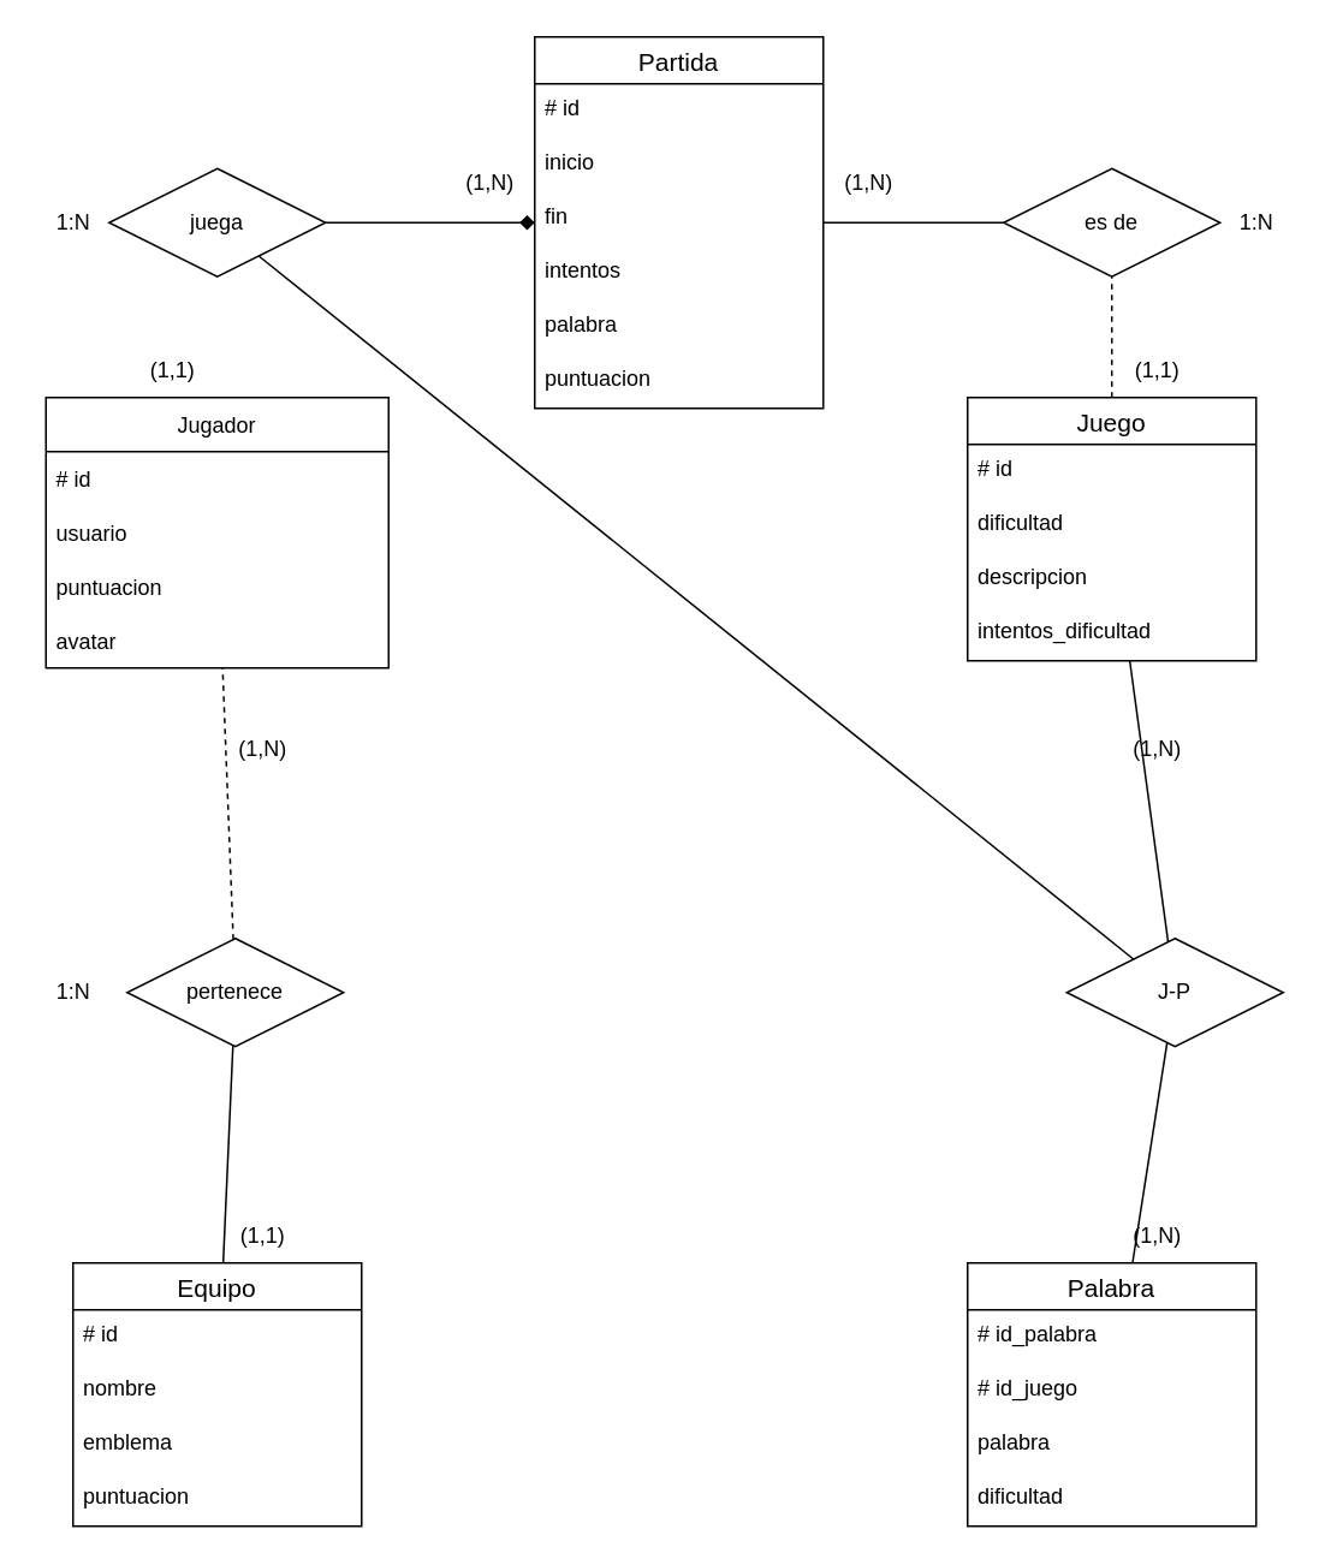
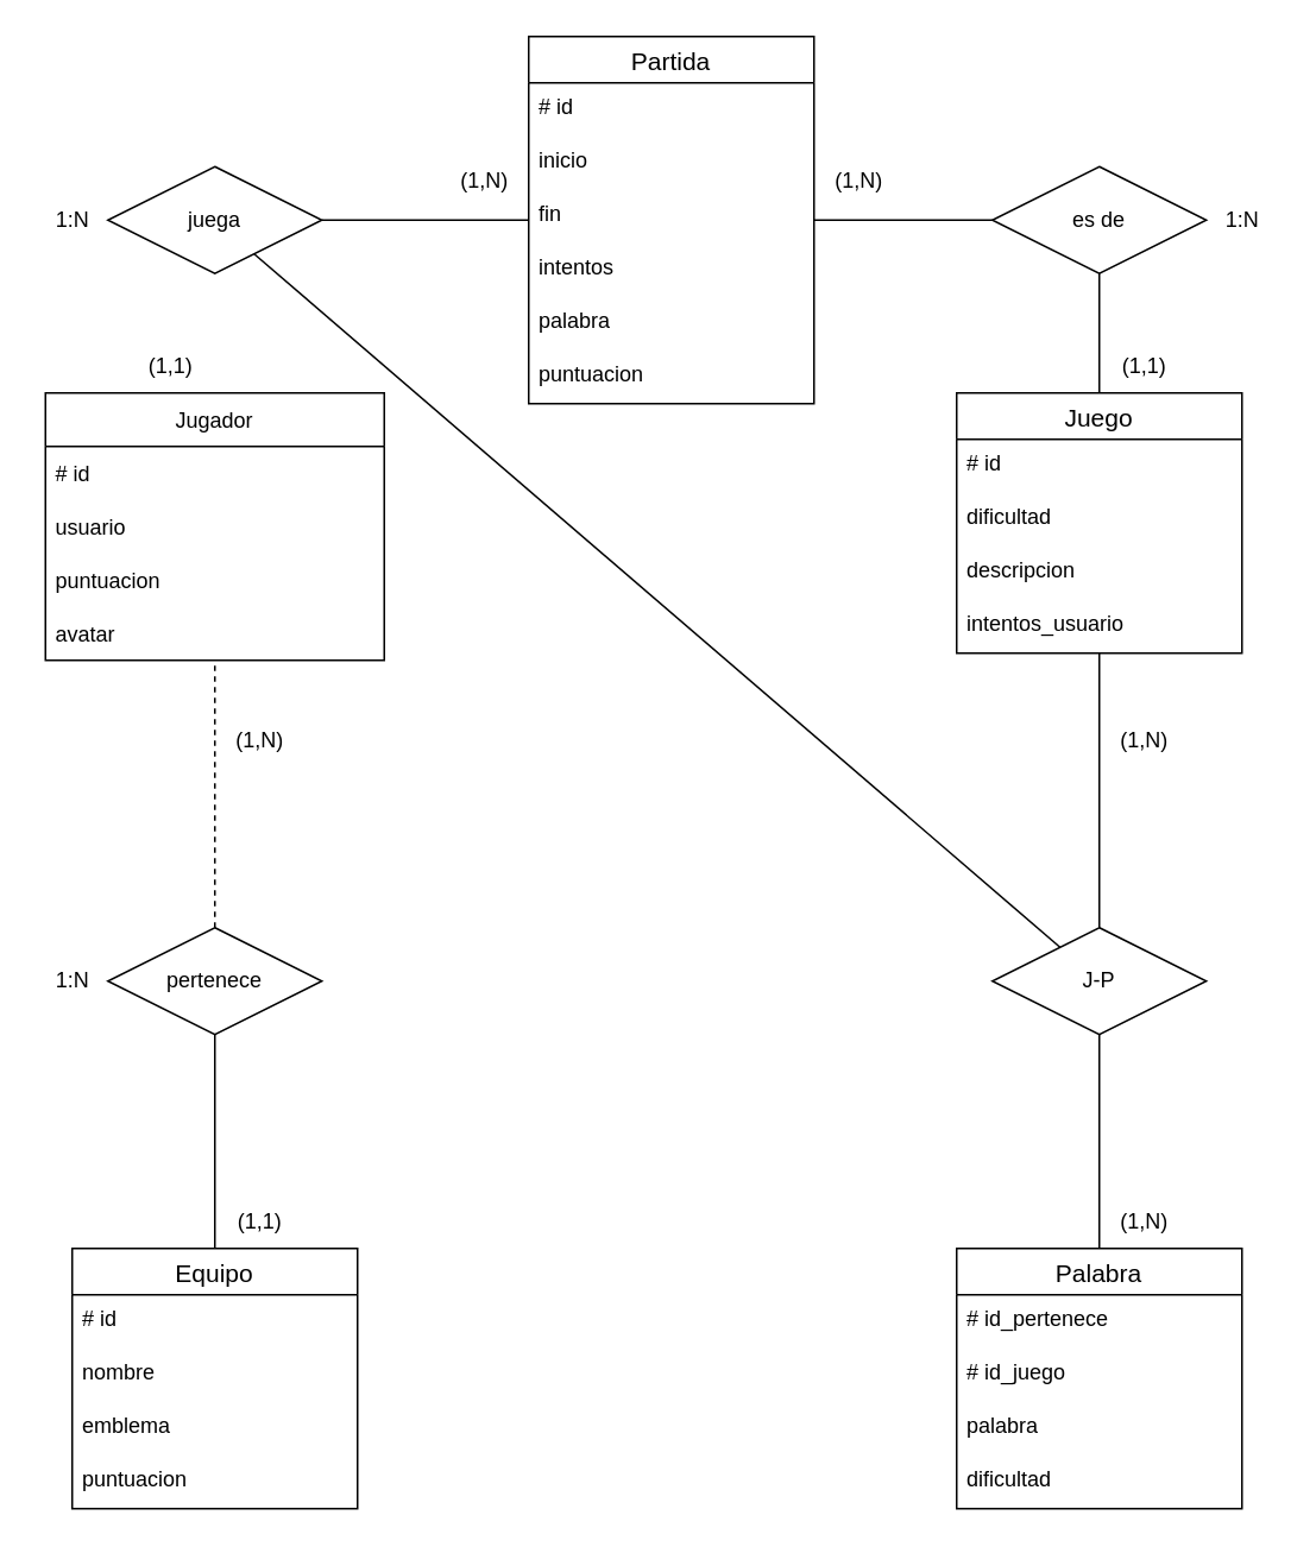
- <mxCell id="46" value="" style="endArrow=diamond;html=1;rounded=0;" edge="1" parent="1" source="35" target="12"><mxGeometry width="50" height="50" relative="1" as="geometry"><mxPoint x="275" y="270" as="sourcePoint" /><mxPoint x="325" y="220" as="targetPoint" /></mxGeometry></mxCell>
+ <mxCell id="46" value="" style="endArrow=none;html=1;rounded=0;" edge="1" parent="1" source="35" target="12"><mxGeometry width="50" height="50" relative="1" as="geometry"><mxPoint x="275" y="270" as="sourcePoint" /><mxPoint x="325" y="220" as="targetPoint" /></mxGeometry></mxCell>
- <mxCell id="48" value="" style="endArrow=none;html=1;rounded=0;dashed=1;" edge="1" parent="1" source="39" target="27"><mxGeometry width="50" height="50" relative="1" as="geometry"><mxPoint x="275" y="270" as="sourcePoint" /><mxPoint x="325" y="220" as="targetPoint" /></mxGeometry></mxCell>
+ <mxCell id="48" value="" style="endArrow=none;html=1;rounded=0;" edge="1" parent="1" source="39" target="27"><mxGeometry width="50" height="50" relative="1" as="geometry"><mxPoint x="275" y="270" as="sourcePoint" /><mxPoint x="325" y="220" as="targetPoint" /></mxGeometry></mxCell>
- <mxCell id="43" value="intentos_dificultad" style="text;strokeColor=none;fillColor=none;spacingLeft=4;spacingRight=4;overflow=hidden;rotatable=0;points=[[0,0.5],[1,0.5]];portConstraint=eastwest;fontSize=12;" vertex="1" parent="39"><mxGeometry y="116" width="160" height="30" as="geometry" /></mxCell>
+ <mxCell id="43" value="intentos_usuario" style="text;strokeColor=none;fillColor=none;spacingLeft=4;spacingRight=4;overflow=hidden;rotatable=0;points=[[0,0.5],[1,0.5]];portConstraint=eastwest;fontSize=12;" vertex="1" parent="39"><mxGeometry y="116" width="160" height="30" as="geometry" /></mxCell>
- <mxCell id="32" value="pertenece" style="shape=rhombus;perimeter=rhombusPerimeter;whiteSpace=wrap;html=1;align=center;" parent="1" vertex="1"><mxGeometry x="70" y="520" width="120" height="60" as="geometry" /></mxCell>
+ <mxCell id="32" value="pertenece" style="shape=rhombus;perimeter=rhombusPerimeter;whiteSpace=wrap;html=1;align=center;" parent="1" vertex="1"><mxGeometry x="60" y="520" width="120" height="60" as="geometry" /></mxCell>
- <mxCell id="24" value="J-P" style="shape=rhombus;perimeter=rhombusPerimeter;whiteSpace=wrap;html=1;align=center;" parent="1" vertex="1"><mxGeometry x="591" y="520" width="120" height="60" as="geometry" /></mxCell>
+ <mxCell id="24" value="J-P" style="shape=rhombus;perimeter=rhombusPerimeter;whiteSpace=wrap;html=1;align=center;" parent="1" vertex="1"><mxGeometry x="556" y="520" width="120" height="60" as="geometry" /></mxCell>
- <mxCell id="20" value="# id_palabra" style="text;strokeColor=none;fillColor=none;spacingLeft=4;spacingRight=4;overflow=hidden;rotatable=0;points=[[0,0.5],[1,0.5]];portConstraint=eastwest;fontSize=12;" parent="19" vertex="1"><mxGeometry y="26" width="160" height="30" as="geometry" /></mxCell>
+ <mxCell id="20" value="# id_pertenece" style="text;strokeColor=none;fillColor=none;spacingLeft=4;spacingRight=4;overflow=hidden;rotatable=0;points=[[0,0.5],[1,0.5]];portConstraint=eastwest;fontSize=12;" parent="19" vertex="1"><mxGeometry y="26" width="160" height="30" as="geometry" /></mxCell>
